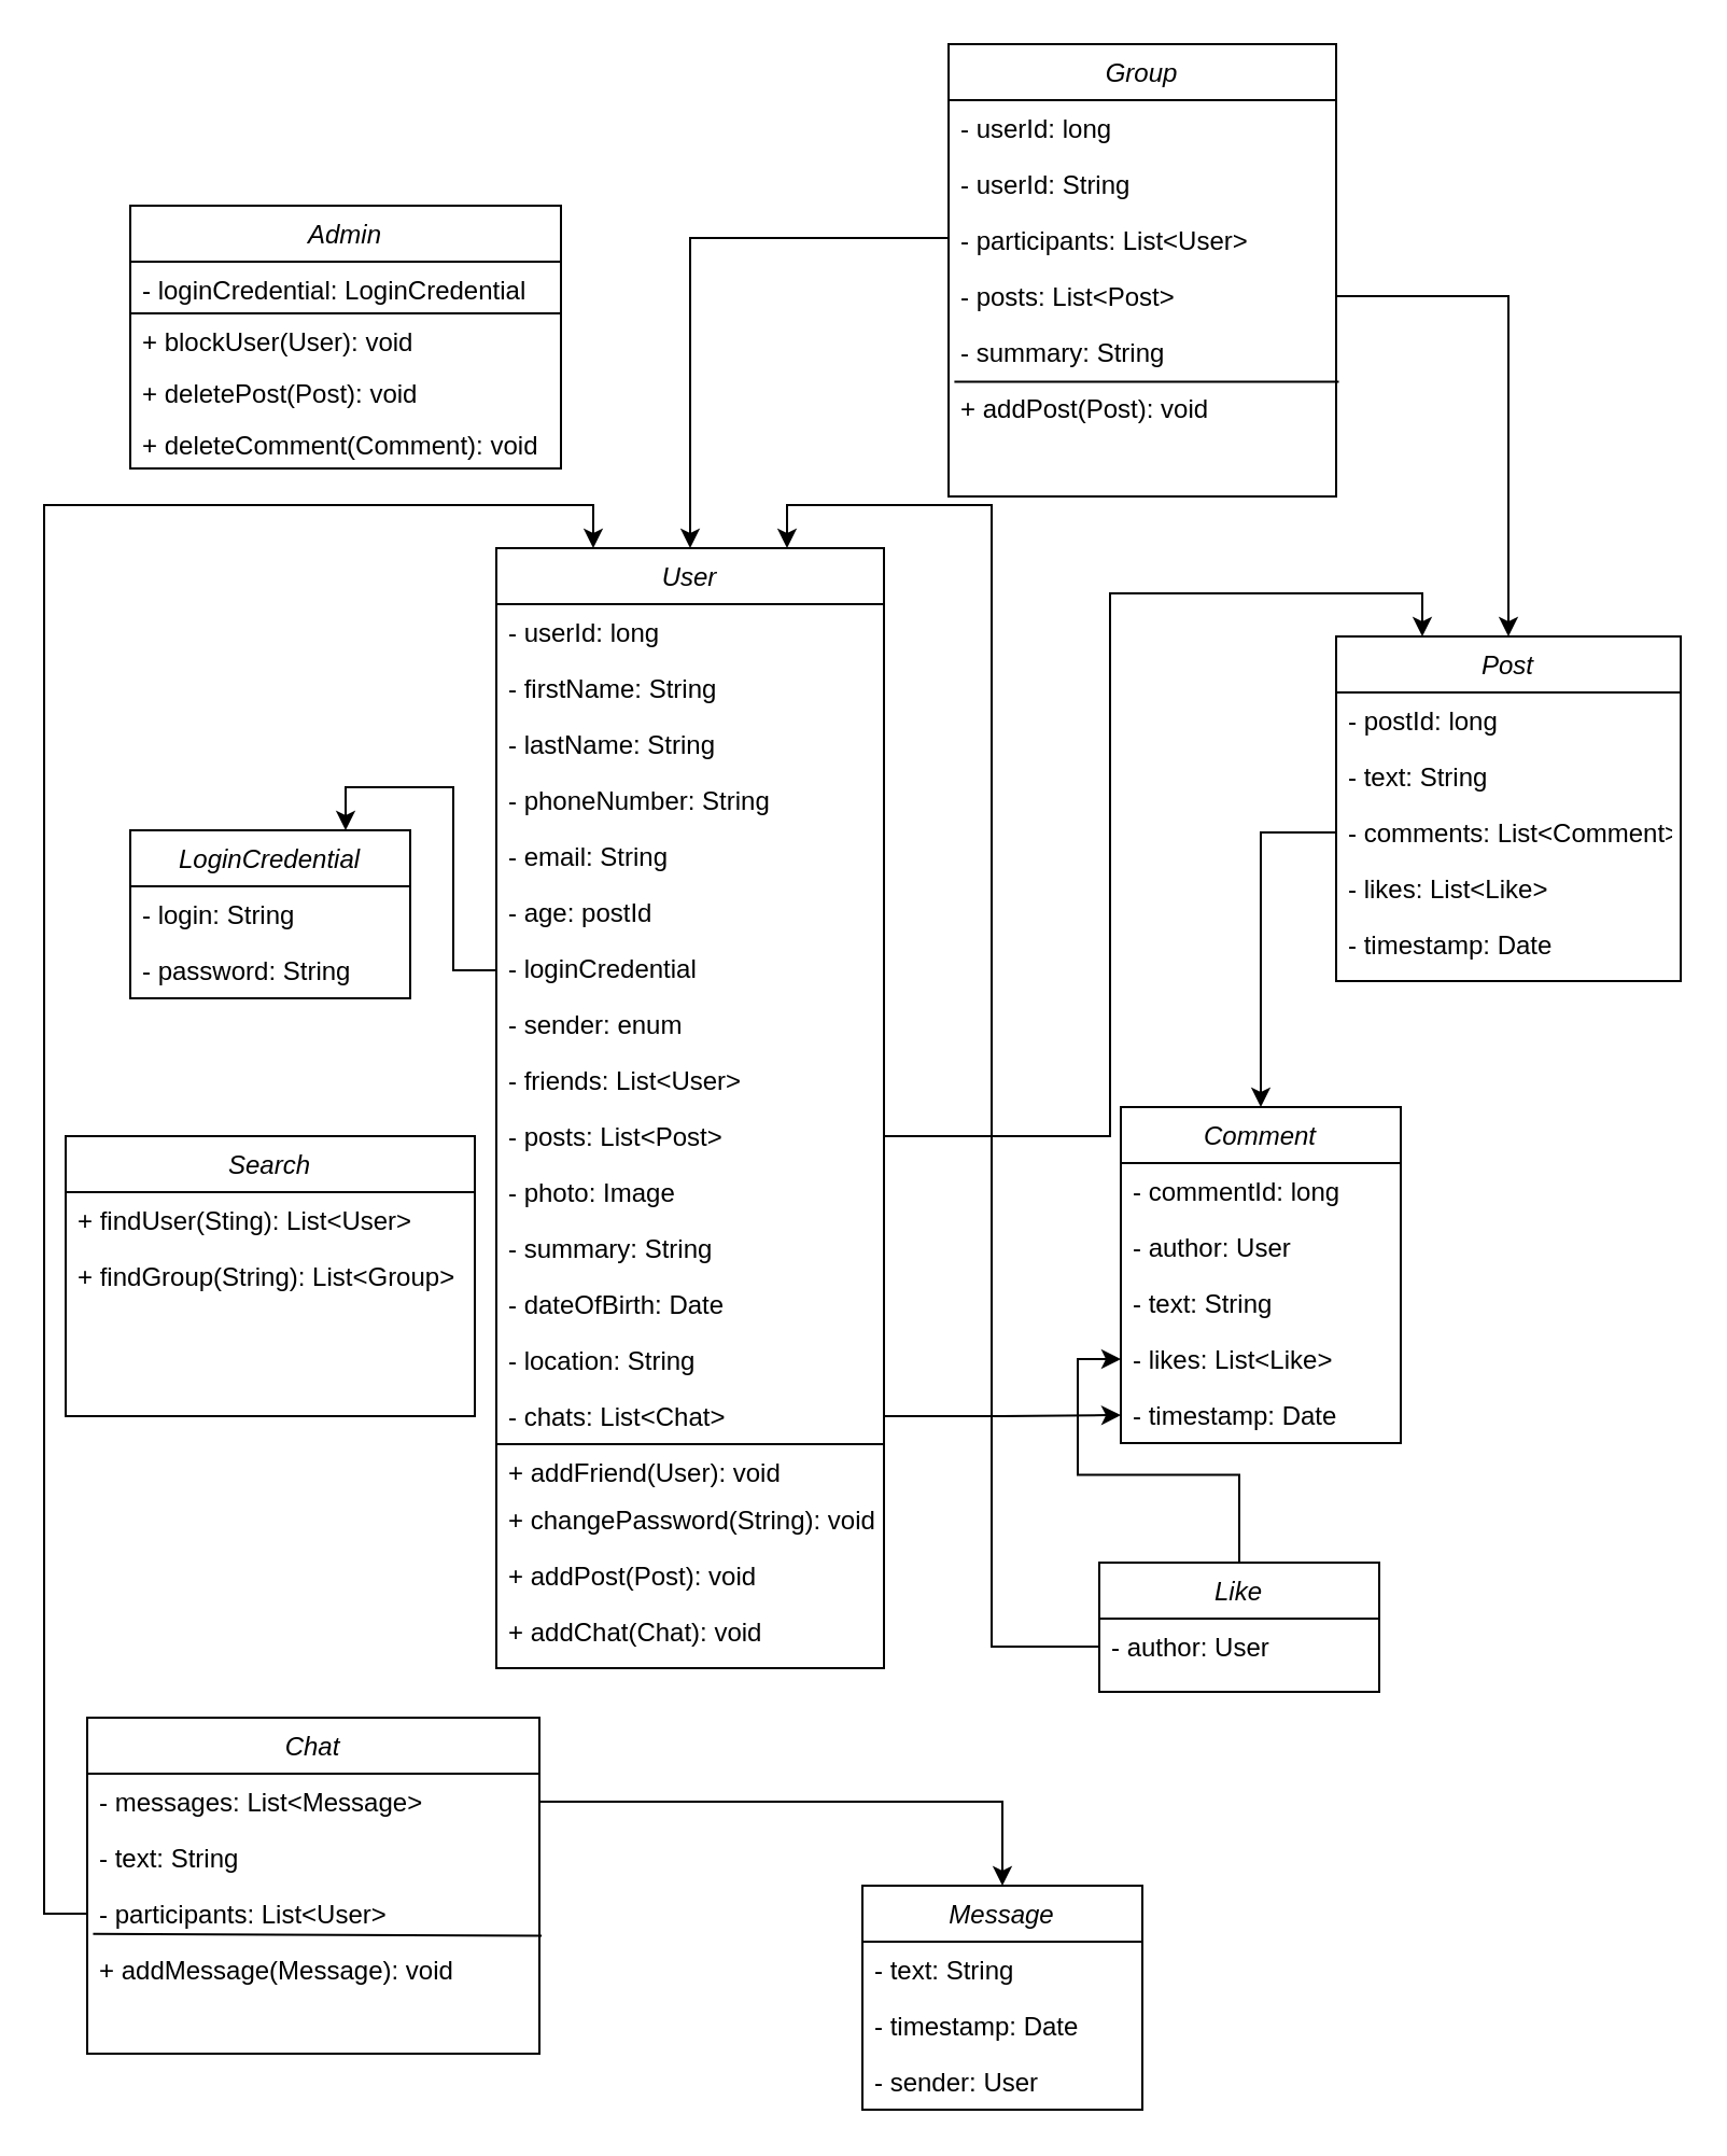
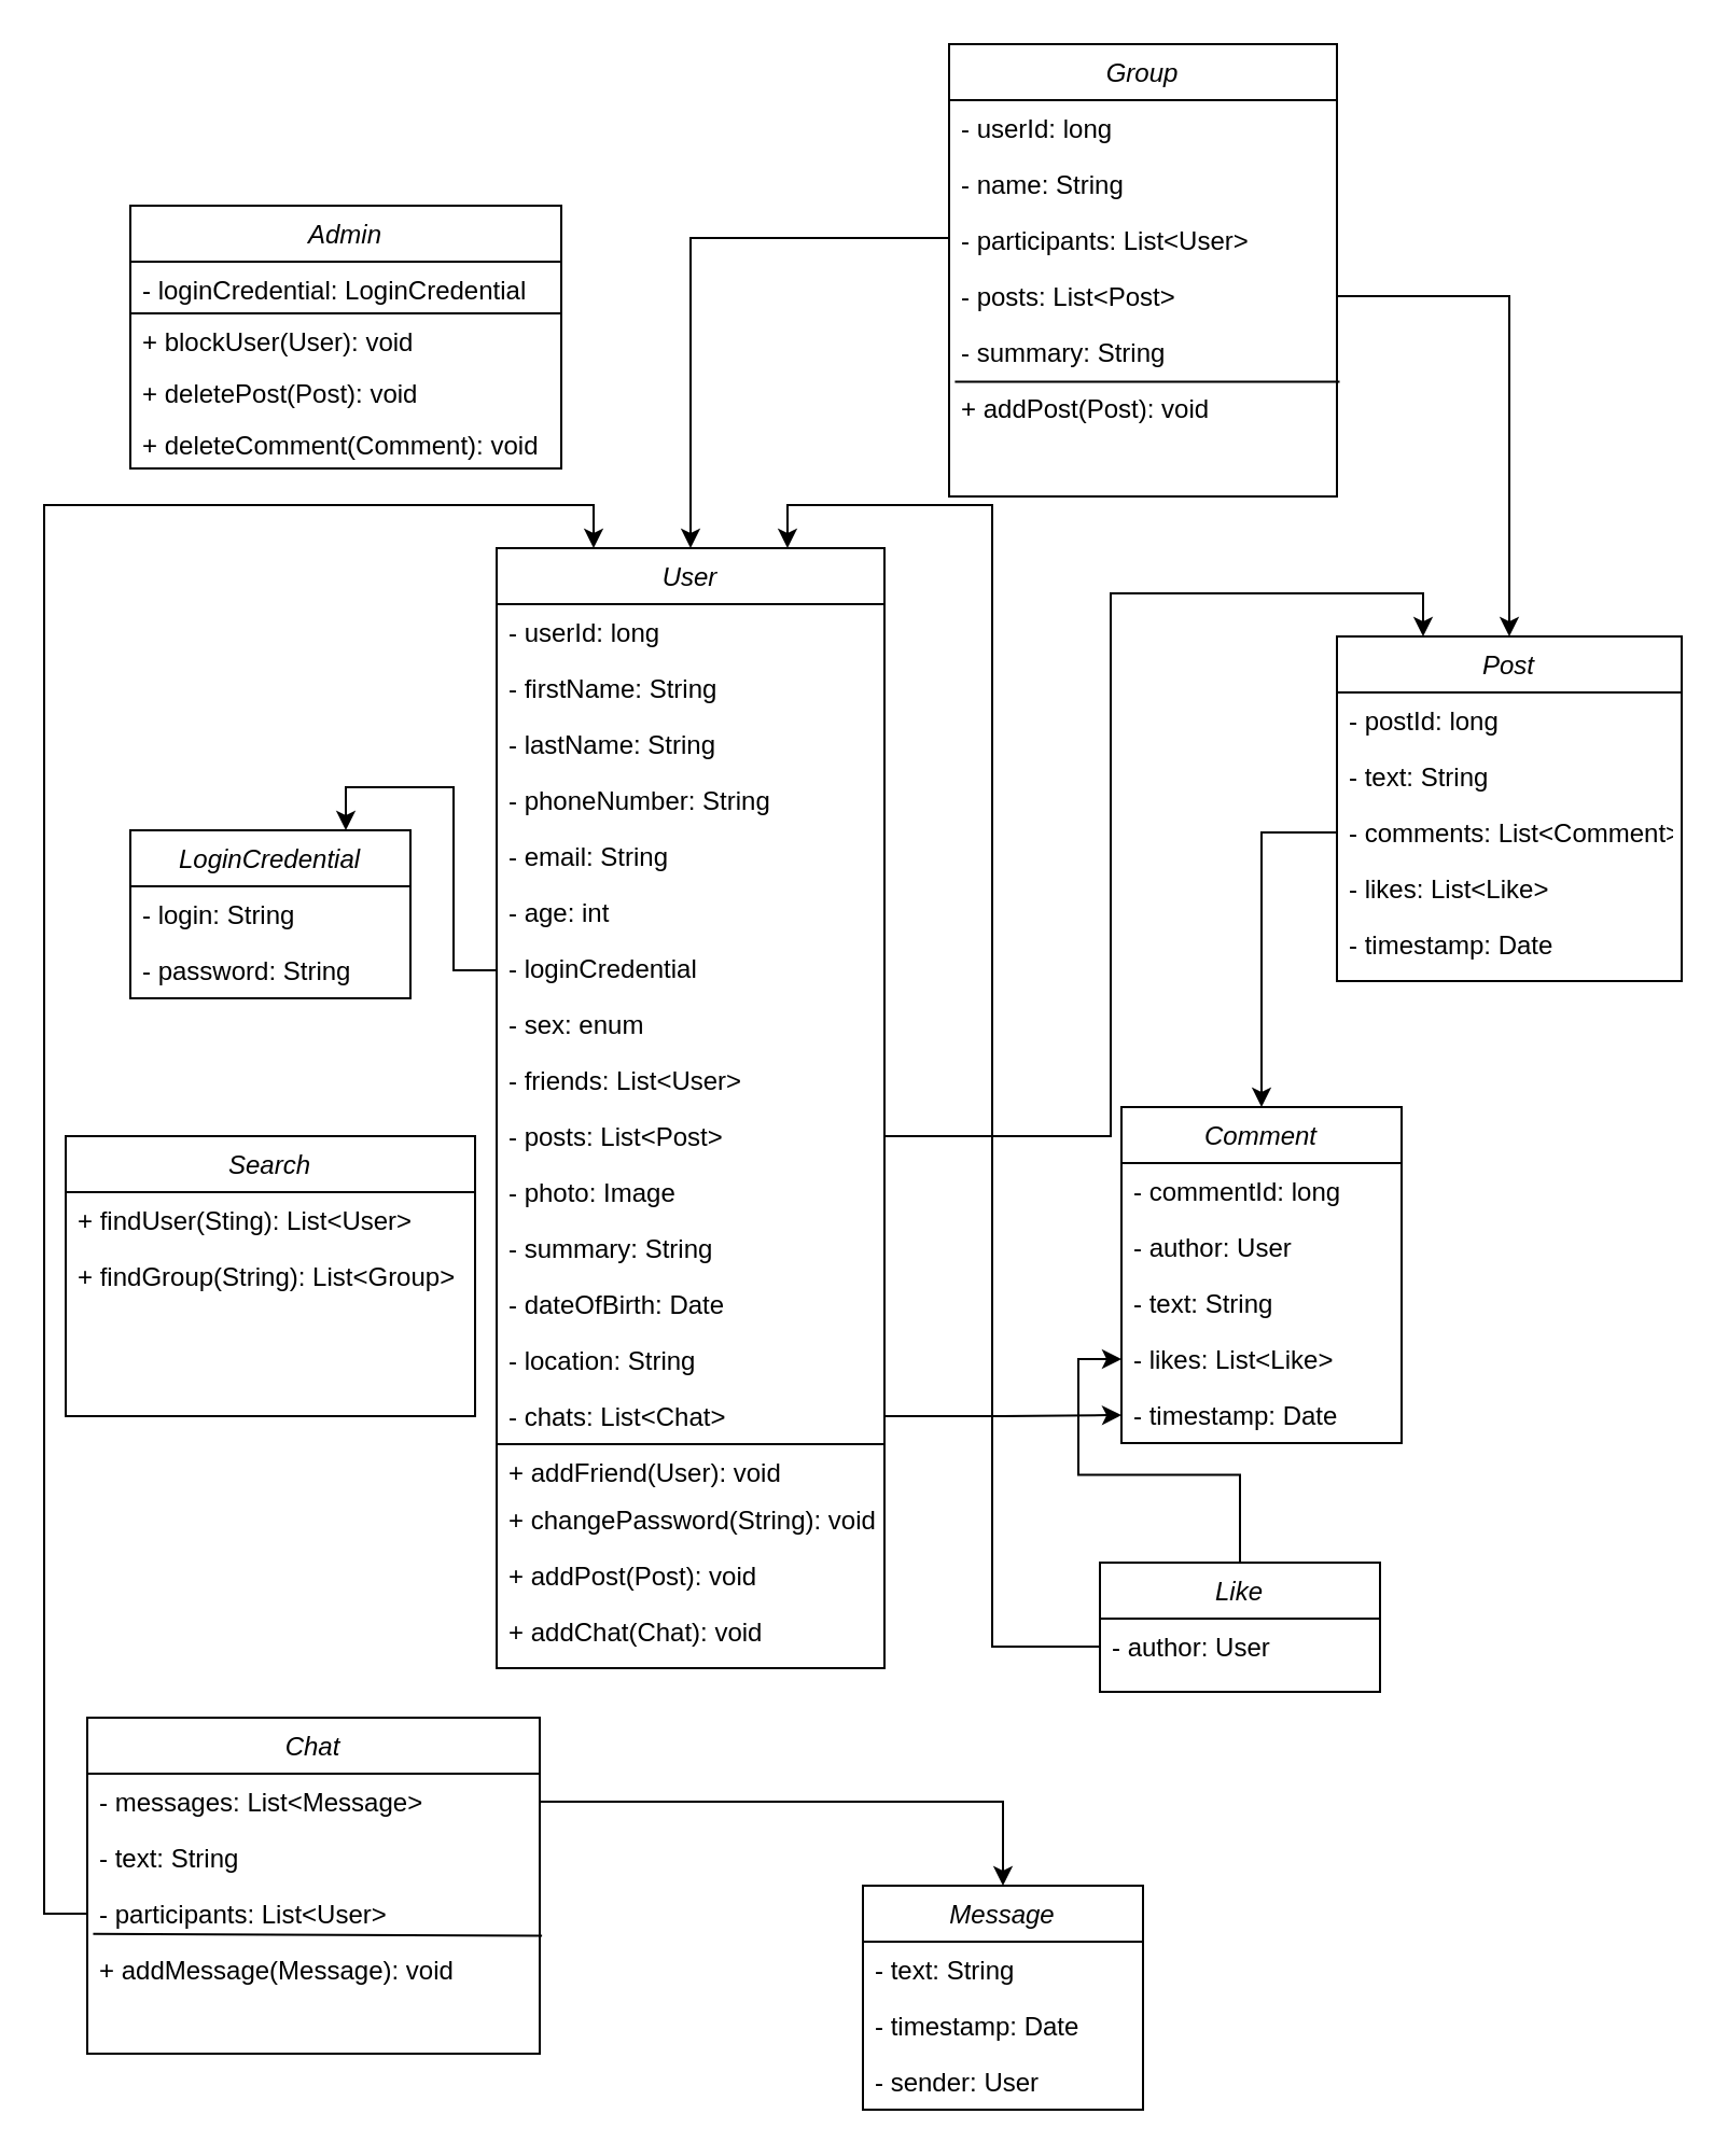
- <mxCell id="47" value="- userId: String" style="text;align=left;verticalAlign=top;spacingLeft=4;spacingRight=4;overflow=hidden;rotatable=0;points=[[0,0.5],[1,0.5]];portConstraint=eastwest;" parent="45" vertex="1"><mxGeometry y="52" width="180" height="26" as="geometry" /></mxCell>
+ <mxCell id="47" value="- name: String" style="text;align=left;verticalAlign=top;spacingLeft=4;spacingRight=4;overflow=hidden;rotatable=0;points=[[0,0.5],[1,0.5]];portConstraint=eastwest;" parent="45" vertex="1"><mxGeometry y="52" width="180" height="26" as="geometry" /></mxCell>
- <mxCell id="8" value="- age: postId" style="text;align=left;verticalAlign=top;spacingLeft=4;spacingRight=4;overflow=hidden;rotatable=0;points=[[0,0.5],[1,0.5]];portConstraint=eastwest;rounded=0;shadow=0;html=0;" parent="2" vertex="1"><mxGeometry y="156" width="180" height="26" as="geometry" /></mxCell>
+ <mxCell id="8" value="- age: int" style="text;align=left;verticalAlign=top;spacingLeft=4;spacingRight=4;overflow=hidden;rotatable=0;points=[[0,0.5],[1,0.5]];portConstraint=eastwest;rounded=0;shadow=0;html=0;" parent="2" vertex="1"><mxGeometry y="156" width="180" height="26" as="geometry" /></mxCell>
- <mxCell id="10" value="- sender: enum" style="text;align=left;verticalAlign=top;spacingLeft=4;spacingRight=4;overflow=hidden;rotatable=0;points=[[0,0.5],[1,0.5]];portConstraint=eastwest;" parent="2" vertex="1"><mxGeometry y="208" width="180" height="26" as="geometry" /></mxCell>
+ <mxCell id="10" value="- sex: enum" style="text;align=left;verticalAlign=top;spacingLeft=4;spacingRight=4;overflow=hidden;rotatable=0;points=[[0,0.5],[1,0.5]];portConstraint=eastwest;" parent="2" vertex="1"><mxGeometry y="208" width="180" height="26" as="geometry" /></mxCell>
